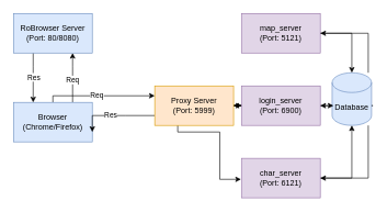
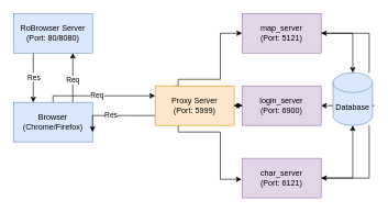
+ <mxCell id="7" style="edgeStyle=orthogonalEdgeStyle;rounded=0;orthogonalLoop=1;jettySize=auto;html=1;entryX=0;entryY=0.5;entryDx=0;entryDy=0;exitX=0.25;exitY=0;exitDx=0;exitDy=0;" edge="1" parent="1" source="26" target="9"><mxGeometry relative="1" as="geometry"><mxPoint x="241" y="130" as="sourcePoint" /><Array as="points"><mxPoint x="270" y="130" /><mxPoint x="270" y="120" /><mxPoint x="334" y="120" /><mxPoint x="334" y="50" /></Array></mxGeometry></mxCell>
- <mxCell id="19" style="edgeStyle=orthogonalEdgeStyle;rounded=0;orthogonalLoop=1;jettySize=auto;html=1;entryX=0.047;entryY=0.614;entryDx=0;entryDy=0;entryPerimeter=0;" edge="1" parent="1" source="15" target="13"><mxGeometry relative="1" as="geometry"><mxPoint x="577" y="160" as="targetPoint" /></mxGeometry></mxCell>
